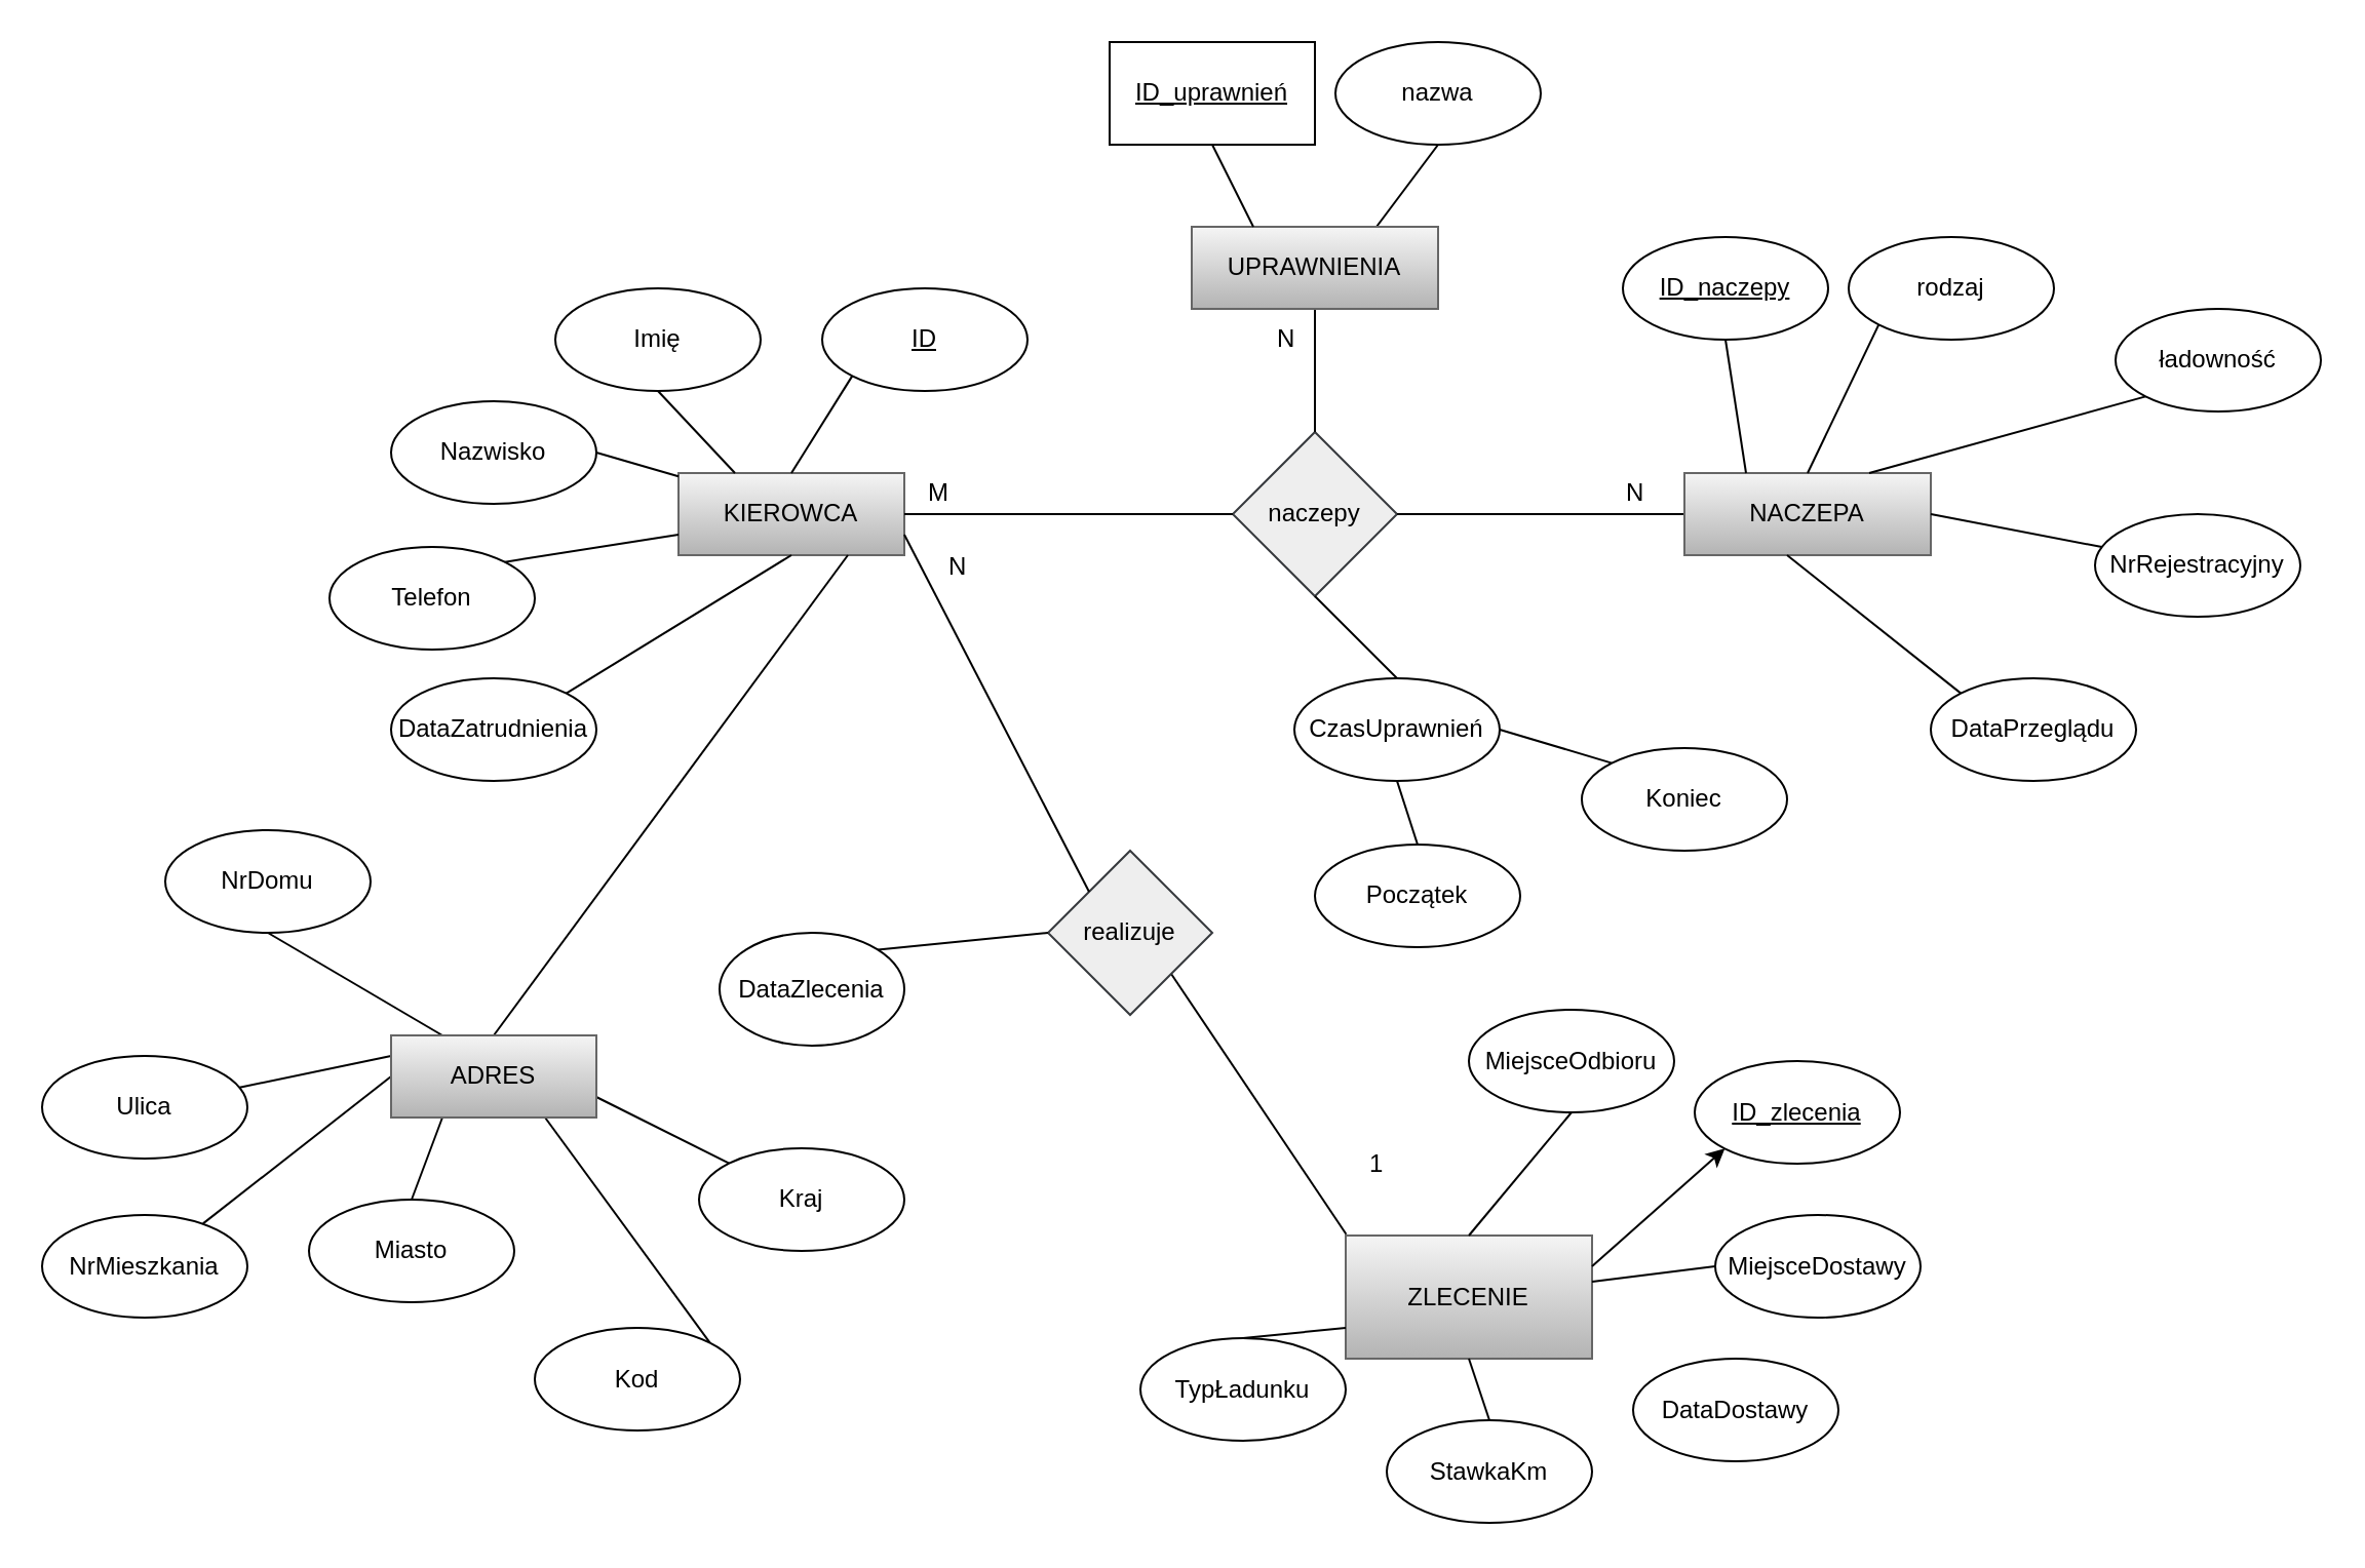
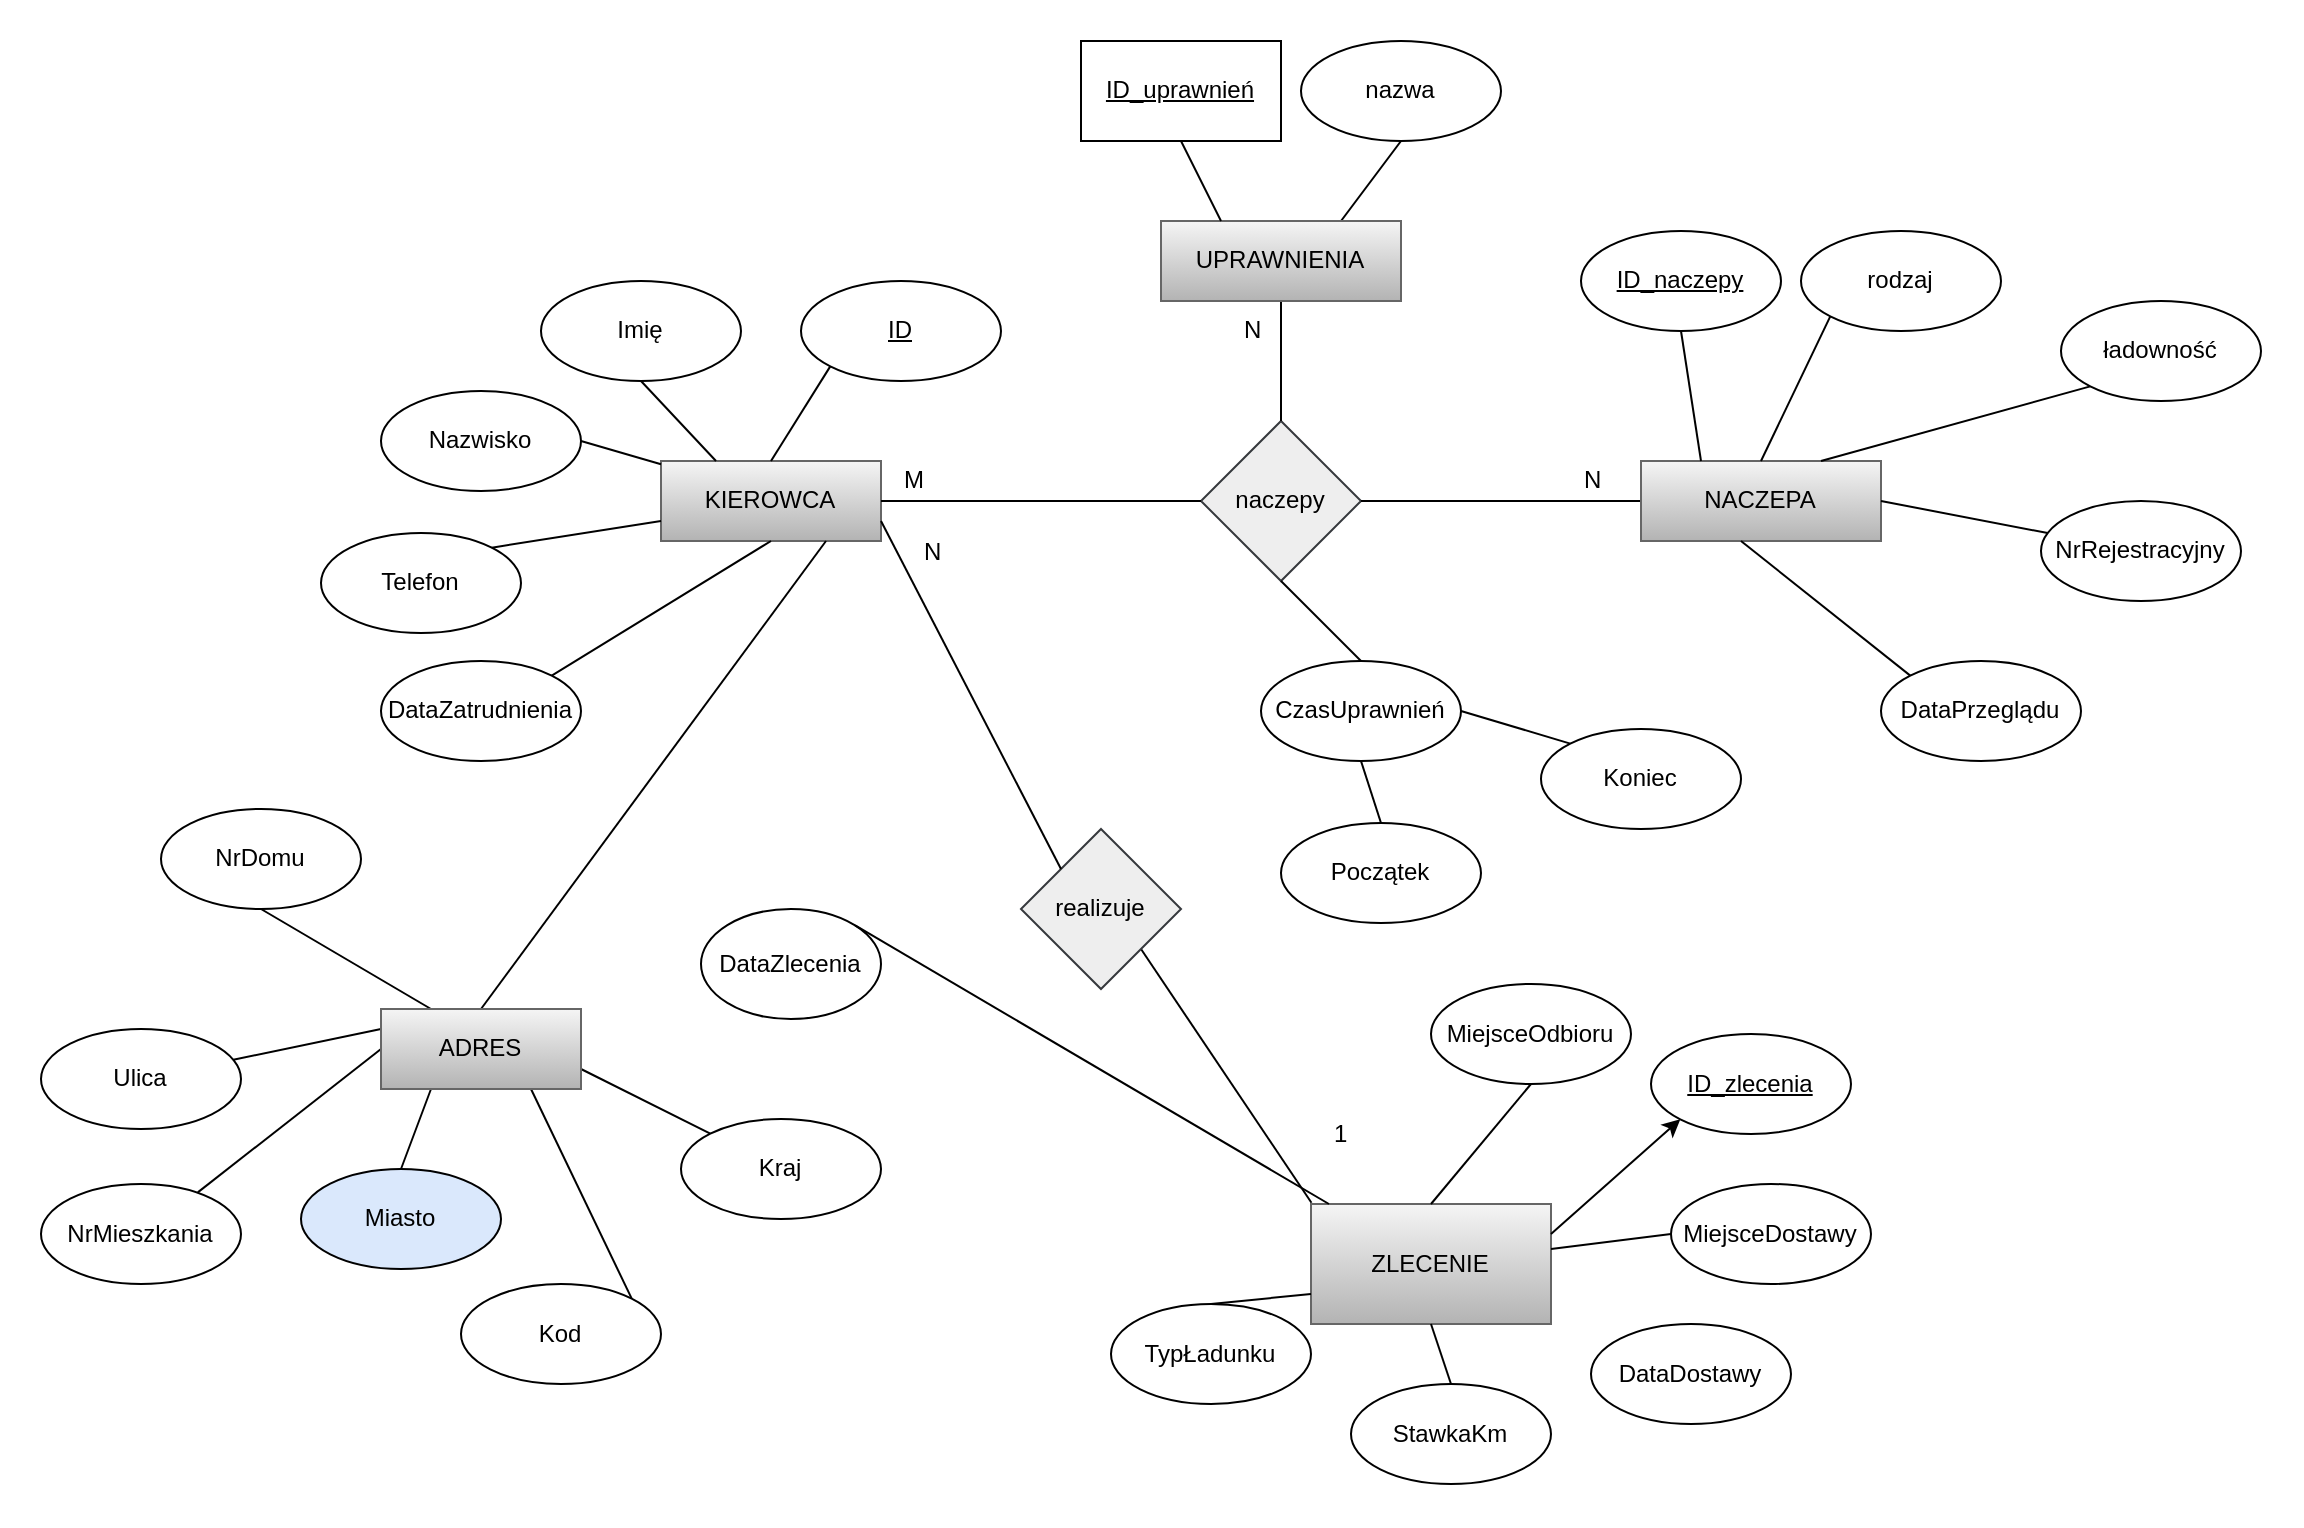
- <mxCell id="67" value="" style="endArrow=none;html=1;entryX=0;entryY=0.5;entryDx=0;entryDy=0;exitX=1;exitY=0;exitDx=0;exitDy=0;" edge="1" parent="1" source="66" target="50"><mxGeometry width="50" height="50" relative="1" as="geometry"><mxPoint x="145" y="884" as="sourcePoint" /><mxPoint x="195" y="834" as="targetPoint" /></mxGeometry></mxCell>
+ <mxCell id="67" value="" style="endArrow=none;html=1;exitX=1;exitY=0;exitDx=0;exitDy=0;" edge="1" parent="1" source="66" target="52"><mxGeometry width="50" height="50" relative="1" as="geometry"><mxPoint x="145" y="884" as="sourcePoint" /><mxPoint x="195" y="834" as="targetPoint" /></mxGeometry></mxCell>
- <mxCell id="10" value="Miasto" style="ellipse;whiteSpace=wrap;html=1;" parent="1" vertex="1"><mxGeometry x="150" y="584" width="100" height="50" as="geometry" /></mxCell>
+ <mxCell id="10" value="Miasto" style="ellipse;whiteSpace=wrap;html=1;fillColor=#dae8fc;" parent="1" vertex="1"><mxGeometry x="150" y="584" width="100" height="50" as="geometry" /></mxCell>
- <mxCell id="15" value="Kod" style="ellipse;whiteSpace=wrap;html=1;" parent="1" vertex="1"><mxGeometry x="260" y="646.5" width="100" height="50" as="geometry" /></mxCell>
+ <mxCell id="15" value="Kod" style="ellipse;whiteSpace=wrap;html=1;" parent="1" vertex="1"><mxGeometry y="641.5" width="100" height="50" as="geometry" x="230" /></mxCell>
